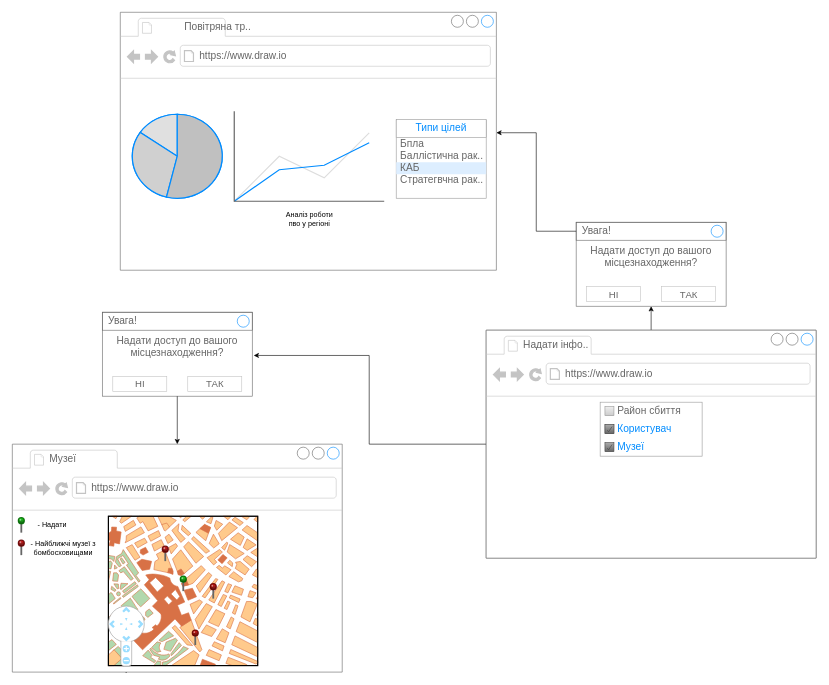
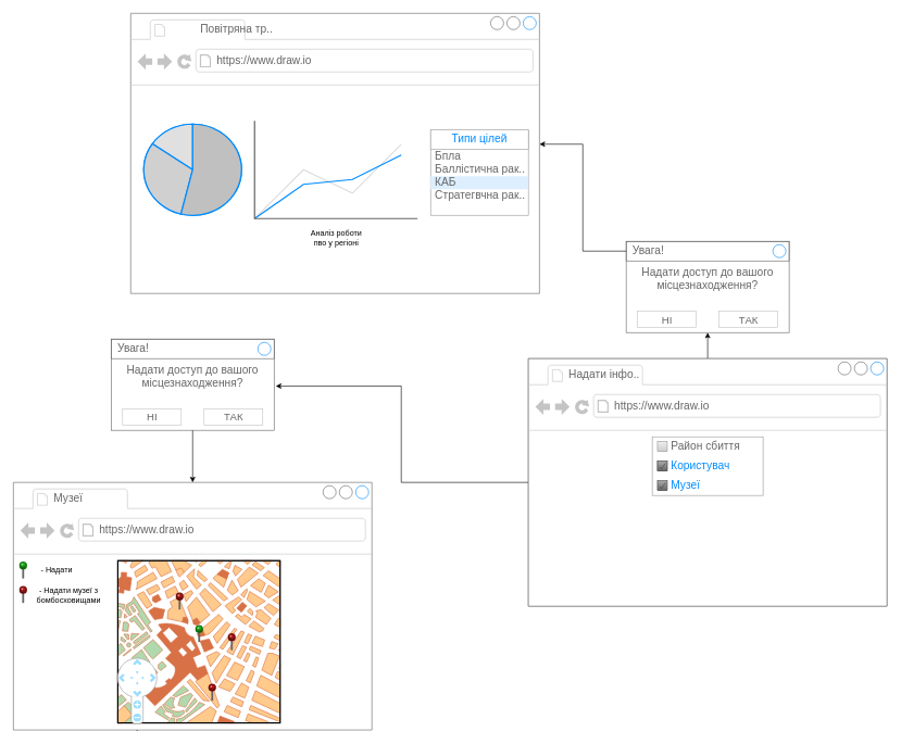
- <mxCell id="19" value="- Найближчі музеї з бомбосховищами" style="text;html=1;strokeColor=none;fillColor=none;align=center;verticalAlign=middle;whiteSpace=wrap;rounded=0;" parent="11" vertex="1"><mxGeometry x="10" y="157.5" width="150" height="30" as="geometry" /></mxCell>
+ <mxCell id="19" value="- Надати музеї з бомбосховищами" style="text;html=1;strokeColor=none;fillColor=none;align=center;verticalAlign=middle;whiteSpace=wrap;rounded=0;" parent="11" vertex="1"><mxGeometry x="10" y="157.5" width="150" height="30" as="geometry" /></mxCell>
